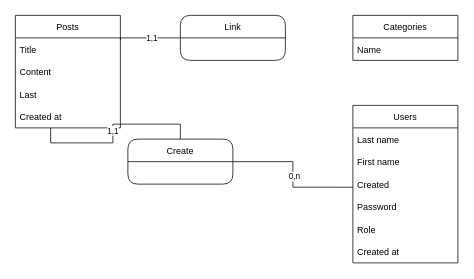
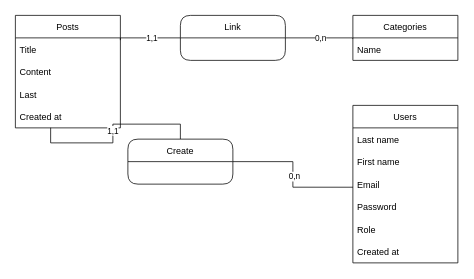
+ <mxCell id="20" style="edgeStyle=orthogonalEdgeStyle;rounded=0;orthogonalLoop=1;jettySize=auto;html=1;entryX=-0.002;entryY=0.038;entryDx=0;entryDy=0;entryPerimeter=0;endArrow=none;endFill=0;" edge="1" parent="1" source="24" target="8"><mxGeometry relative="1" as="geometry"><Array as="points"><mxPoint x="470" y="50" /></Array></mxGeometry></mxCell>
+ <mxCell id="21" value="0,n" style="edgeLabel;html=1;align=center;verticalAlign=middle;resizable=0;points=[];" vertex="1" connectable="0" parent="20"><mxGeometry x="0.017" y="1" relative="1" as="geometry"><mxPoint as="offset" /></mxGeometry></mxCell>
- <mxCell id="12" value="Created" style="text;strokeColor=none;fillColor=none;align=left;verticalAlign=middle;spacingLeft=4;spacingRight=4;overflow=hidden;points=[[0,0.5],[1,0.5]];portConstraint=eastwest;rotatable=0;" vertex="1" parent="9"><mxGeometry y="90" width="140" height="30" as="geometry" /></mxCell>
+ <mxCell id="12" value="Email" style="text;strokeColor=none;fillColor=none;align=left;verticalAlign=middle;spacingLeft=4;spacingRight=4;overflow=hidden;points=[[0,0.5],[1,0.5]];portConstraint=eastwest;rotatable=0;" vertex="1" parent="9"><mxGeometry y="90" width="140" height="30" as="geometry" /></mxCell>
